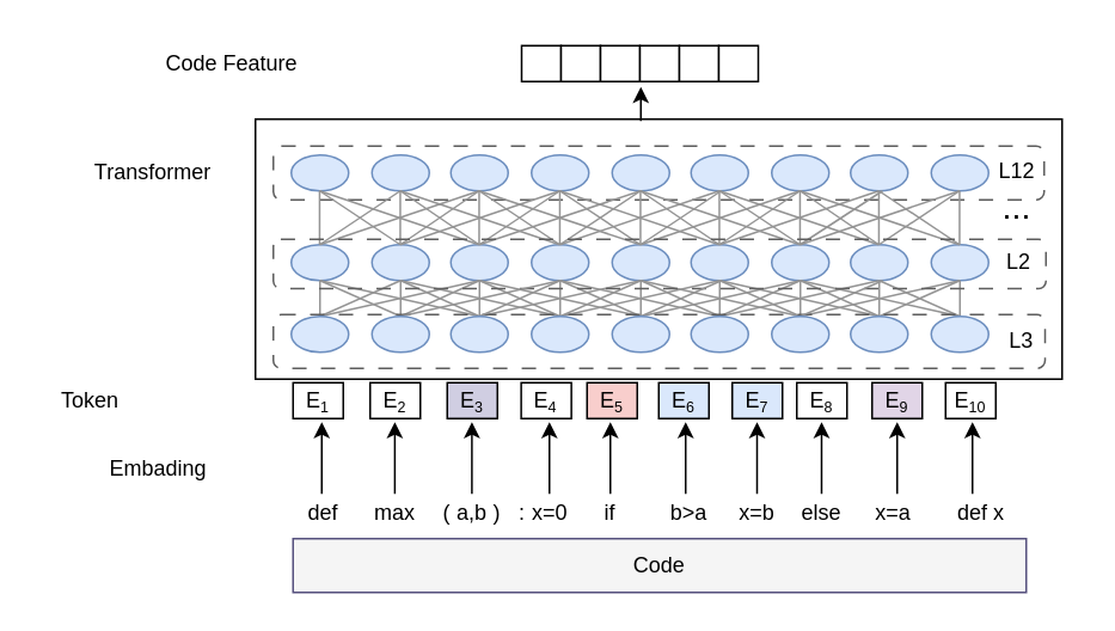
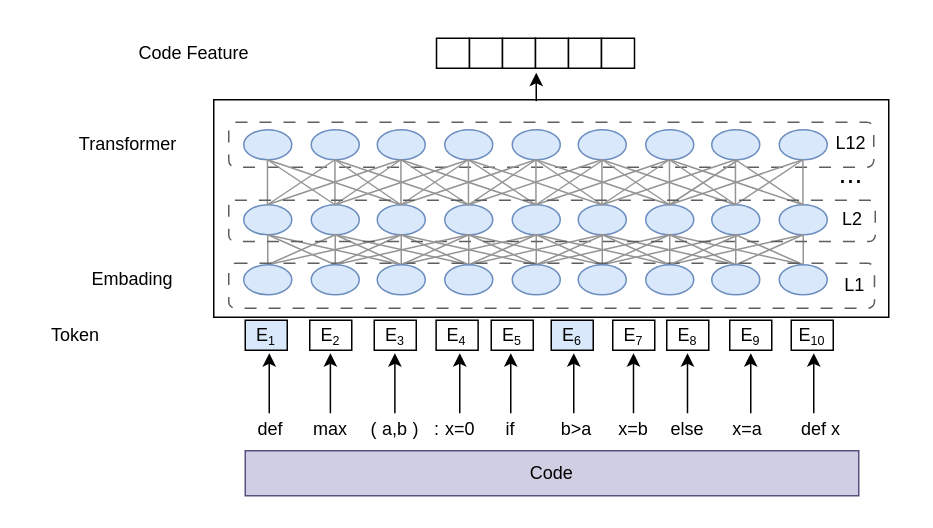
- <mxCell id="147" value="L3" style="text;html=1;strokeColor=none;fillColor=none;align=center;verticalAlign=middle;whiteSpace=wrap;rounded=0;" vertex="1" parent="1"><mxGeometry x="539" y="175" width="61" height="30" as="geometry" /></mxCell>
+ <mxCell id="147" value="L1" style="text;html=1;strokeColor=none;fillColor=none;align=center;verticalAlign=middle;whiteSpace=wrap;rounded=0;" vertex="1" parent="1"><mxGeometry x="539" y="175" width="61" height="30" as="geometry" /></mxCell>
- <mxCell id="37" value="E&lt;span style=&quot;font-size: 10px;&quot;&gt;&lt;sub&gt;1&lt;/sub&gt;&lt;/span&gt;" style="rounded=0;whiteSpace=wrap;html=1;" vertex="1" parent="1"><mxGeometry x="163" y="213" width="28" height="20" as="geometry" /></mxCell>
+ <mxCell id="37" value="E&lt;span style=&quot;font-size: 10px;&quot;&gt;&lt;sub&gt;1&lt;/sub&gt;&lt;/span&gt;" style="rounded=0;whiteSpace=wrap;html=1;fillColor=#dae8fc;" vertex="1" parent="1"><mxGeometry x="163" y="213" width="28" height="20" as="geometry" /></mxCell>
- <mxCell id="39" value="E&lt;span style=&quot;font-size: 10px;&quot;&gt;&lt;sub&gt;3&lt;/sub&gt;&lt;/span&gt;" style="rounded=0;whiteSpace=wrap;html=1;fillColor=#d0cee2;" vertex="1" parent="1"><mxGeometry x="249" y="213" width="28" height="20" as="geometry" /></mxCell>
+ <mxCell id="39" value="E&lt;span style=&quot;font-size: 10px;&quot;&gt;&lt;sub&gt;3&lt;/sub&gt;&lt;/span&gt;" style="rounded=0;whiteSpace=wrap;html=1;" vertex="1" parent="1"><mxGeometry x="249" y="213" width="28" height="20" as="geometry" /></mxCell>
- <mxCell id="41" value="E&lt;span style=&quot;font-size: 10px;&quot;&gt;&lt;sub&gt;5&lt;/sub&gt;&lt;/span&gt;" style="rounded=0;whiteSpace=wrap;html=1;fillColor=#f8cecc;" vertex="1" parent="1"><mxGeometry x="327" y="213" width="28" height="20" as="geometry" /></mxCell>
+ <mxCell id="41" value="E&lt;span style=&quot;font-size: 10px;&quot;&gt;&lt;sub&gt;5&lt;/sub&gt;&lt;/span&gt;" style="rounded=0;whiteSpace=wrap;html=1;" vertex="1" parent="1"><mxGeometry x="327" y="213" width="28" height="20" as="geometry" /></mxCell>
- <mxCell id="42" value="E&lt;span style=&quot;font-size: 10px;&quot;&gt;&lt;sub&gt;7&lt;/sub&gt;&lt;/span&gt;" style="rounded=0;whiteSpace=wrap;html=1;fillColor=#dae8fc;" vertex="1" parent="1"><mxGeometry x="408" y="213" width="28" height="20" as="geometry" /></mxCell>
+ <mxCell id="42" value="E&lt;span style=&quot;font-size: 10px;&quot;&gt;&lt;sub&gt;7&lt;/sub&gt;&lt;/span&gt;" style="rounded=0;whiteSpace=wrap;html=1;" vertex="1" parent="1"><mxGeometry x="408" y="213" width="28" height="20" as="geometry" /></mxCell>
- <mxCell id="45" value="E&lt;span style=&quot;font-size: 10px;&quot;&gt;&lt;sub&gt;9&lt;/sub&gt;&lt;/span&gt;" style="rounded=0;whiteSpace=wrap;html=1;fillColor=#e1d5e7;" vertex="1" parent="1"><mxGeometry x="486" y="213" width="28" height="20" as="geometry" /></mxCell>
+ <mxCell id="45" value="E&lt;span style=&quot;font-size: 10px;&quot;&gt;&lt;sub&gt;9&lt;/sub&gt;&lt;/span&gt;" style="rounded=0;whiteSpace=wrap;html=1;" vertex="1" parent="1"><mxGeometry x="486" y="213" width="28" height="20" as="geometry" /></mxCell>
- <mxCell id="142" value="Embading" style="text;html=1;strokeColor=none;fillColor=none;align=center;verticalAlign=middle;whiteSpace=wrap;rounded=0;" vertex="1" parent="1"><mxGeometry x="58" y="246" width="60" height="30" as="geometry" /></mxCell>
+ <mxCell id="142" value="Embading" style="text;html=1;strokeColor=none;fillColor=none;align=center;verticalAlign=middle;whiteSpace=wrap;rounded=0;" vertex="1" parent="1"><mxGeometry x="58" y="171" width="60" height="30" as="geometry" /></mxCell>
- <mxCell id="13" value="Code" style="rounded=0;whiteSpace=wrap;html=1;fillColor=#f5f5f5;strokeColor=#56517e;" vertex="1" parent="1"><mxGeometry x="163" y="300" width="409" height="30" as="geometry" /></mxCell>
+ <mxCell id="13" value="Code" style="rounded=0;whiteSpace=wrap;html=1;fillColor=#d0cee2;strokeColor=#56517e;" vertex="1" parent="1"><mxGeometry x="163" y="300" width="409" height="30" as="geometry" /></mxCell>
